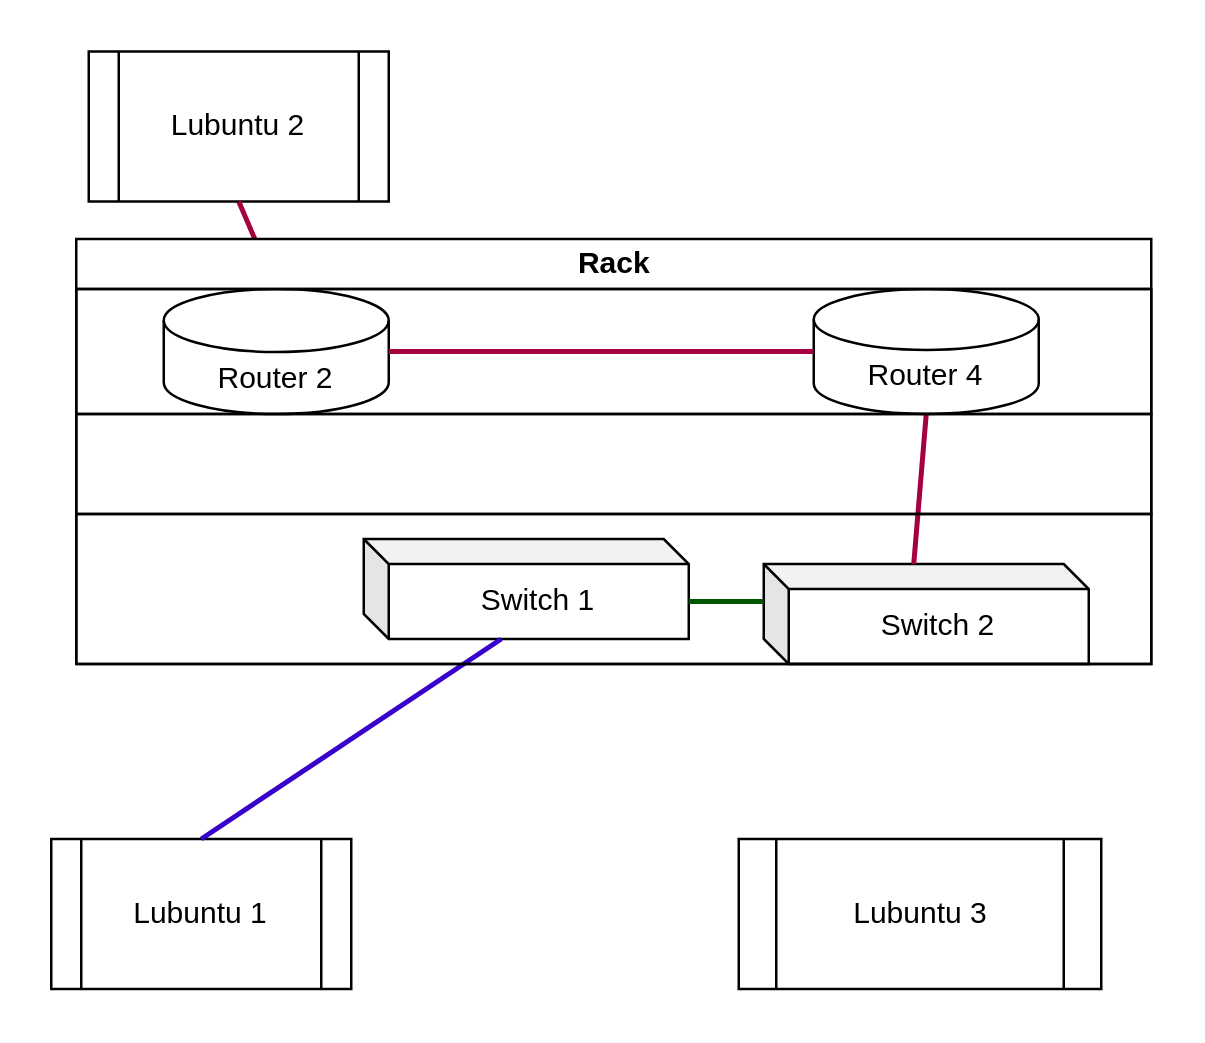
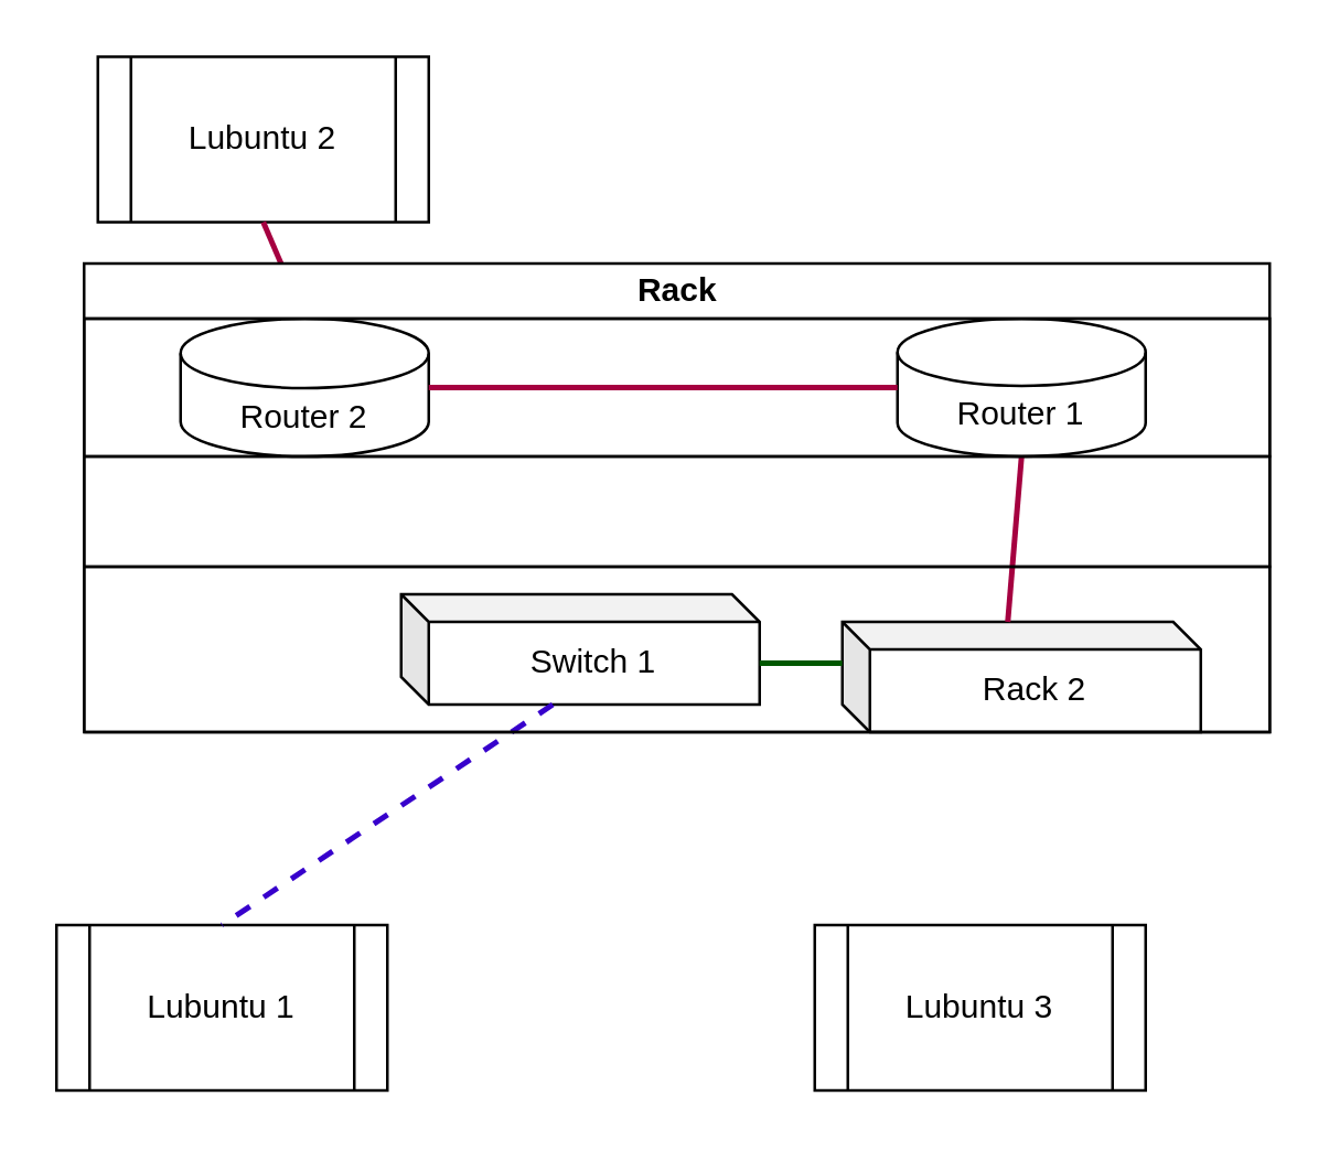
- <mxCell id="8" value="Router 4" style="shape=cylinder3;whiteSpace=wrap;html=1;boundedLbl=1;backgroundOutline=1;size=12.2;" parent="1" vertex="1"><mxGeometry x="325" y="115" width="90" height="50" as="geometry" /></mxCell>
+ <mxCell id="8" value="Router 1" style="shape=cylinder3;whiteSpace=wrap;html=1;boundedLbl=1;backgroundOutline=1;size=12.2;" parent="1" vertex="1"><mxGeometry x="325" y="115" width="90" height="50" as="geometry" /></mxCell>
- <mxCell id="6" value="Switch 2" style="shape=cube;whiteSpace=wrap;html=1;boundedLbl=1;backgroundOutline=1;darkOpacity=0.05;darkOpacity2=0.1;size=10;" parent="1" vertex="1"><mxGeometry x="305" y="225" width="130" height="40" as="geometry" /></mxCell>
+ <mxCell id="6" value="Rack 2" style="shape=cube;whiteSpace=wrap;html=1;boundedLbl=1;backgroundOutline=1;darkOpacity=0.05;darkOpacity2=0.1;size=10;" parent="1" vertex="1"><mxGeometry x="305" y="225" width="130" height="40" as="geometry" /></mxCell>
- <mxCell id="13" value="" style="endArrow=none;html=1;rounded=0;exitX=0.423;exitY=1;exitDx=0;exitDy=0;exitPerimeter=0;entryX=0.5;entryY=0;entryDx=0;entryDy=0;fillColor=#6a00ff;strokeColor=#3700CC;strokeWidth=2;" parent="1" source="5" target="2" edge="1"><mxGeometry width="50" height="50" relative="1" as="geometry"><mxPoint x="330" y="345" as="sourcePoint" /><mxPoint x="380" y="295" as="targetPoint" /></mxGeometry></mxCell>
+ <mxCell id="13" value="" style="endArrow=none;html=1;rounded=0;exitX=0.423;exitY=1;exitDx=0;exitDy=0;exitPerimeter=0;entryX=0.5;entryY=0;entryDx=0;entryDy=0;fillColor=#6a00ff;strokeColor=#3700CC;strokeWidth=2;dashed=1;" parent="1" source="5" target="2" edge="1"><mxGeometry width="50" height="50" relative="1" as="geometry"><mxPoint x="330" y="345" as="sourcePoint" /><mxPoint x="380" y="295" as="targetPoint" /></mxGeometry></mxCell>
- <mxCell id="3" value="Lubuntu 3" style="shape=process;whiteSpace=wrap;html=1;backgroundOutline=1;" parent="1" vertex="1"><mxGeometry x="295" y="335" width="145" height="60" as="geometry" /></mxCell>
+ <mxCell id="3" value="Lubuntu 3" style="shape=process;whiteSpace=wrap;html=1;backgroundOutline=1;" parent="1" vertex="1"><mxGeometry x="295" y="335" width="120" height="60" as="geometry" /></mxCell>
